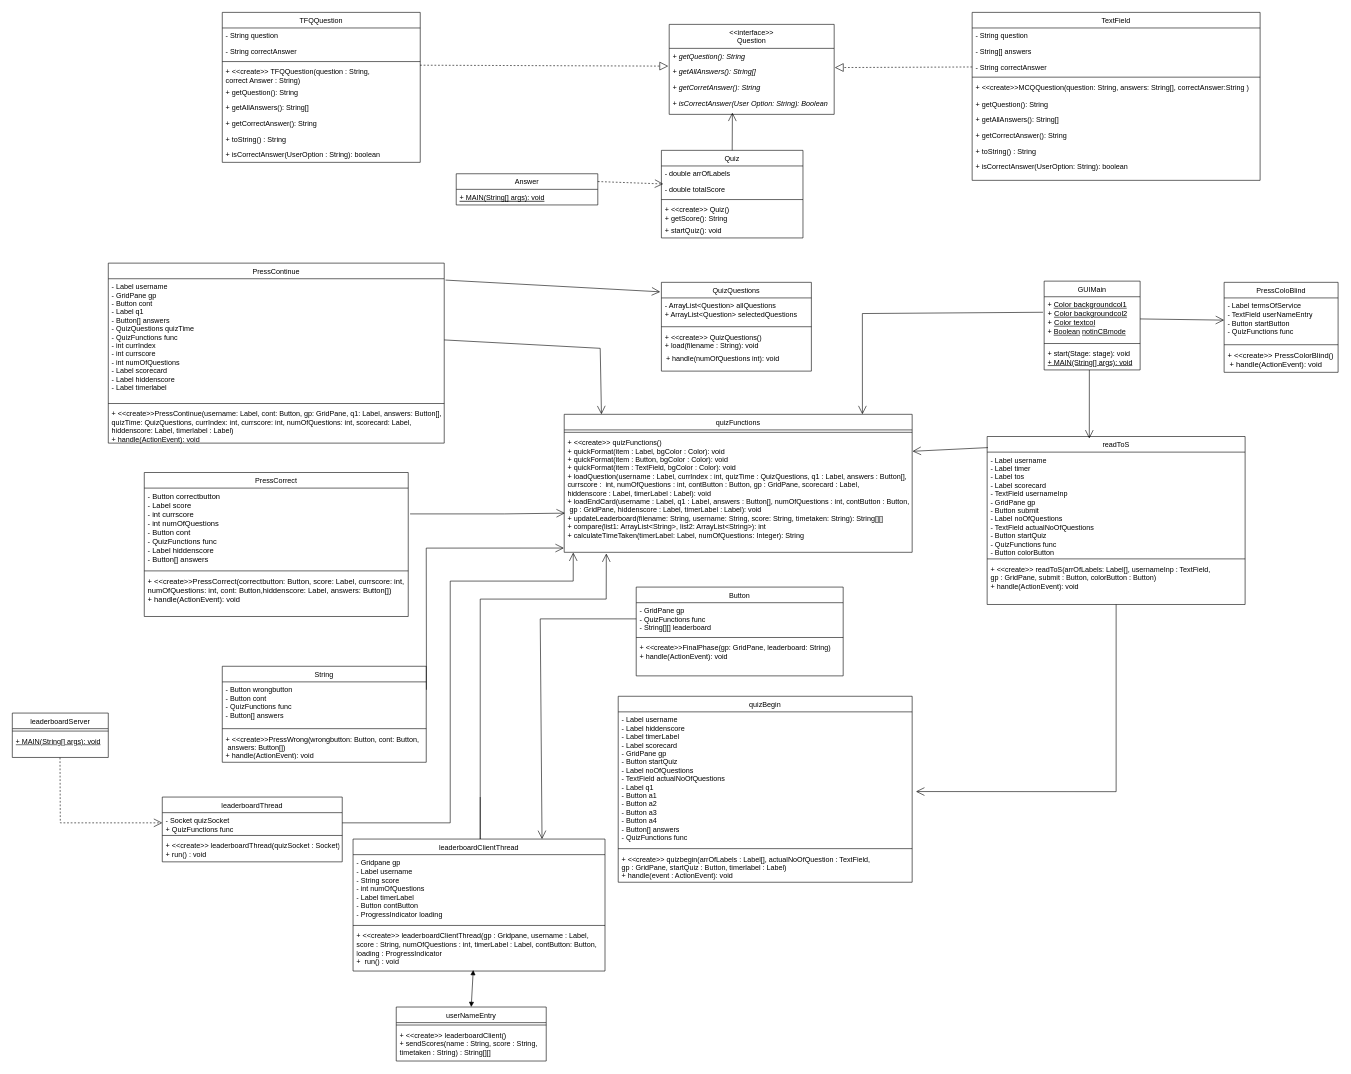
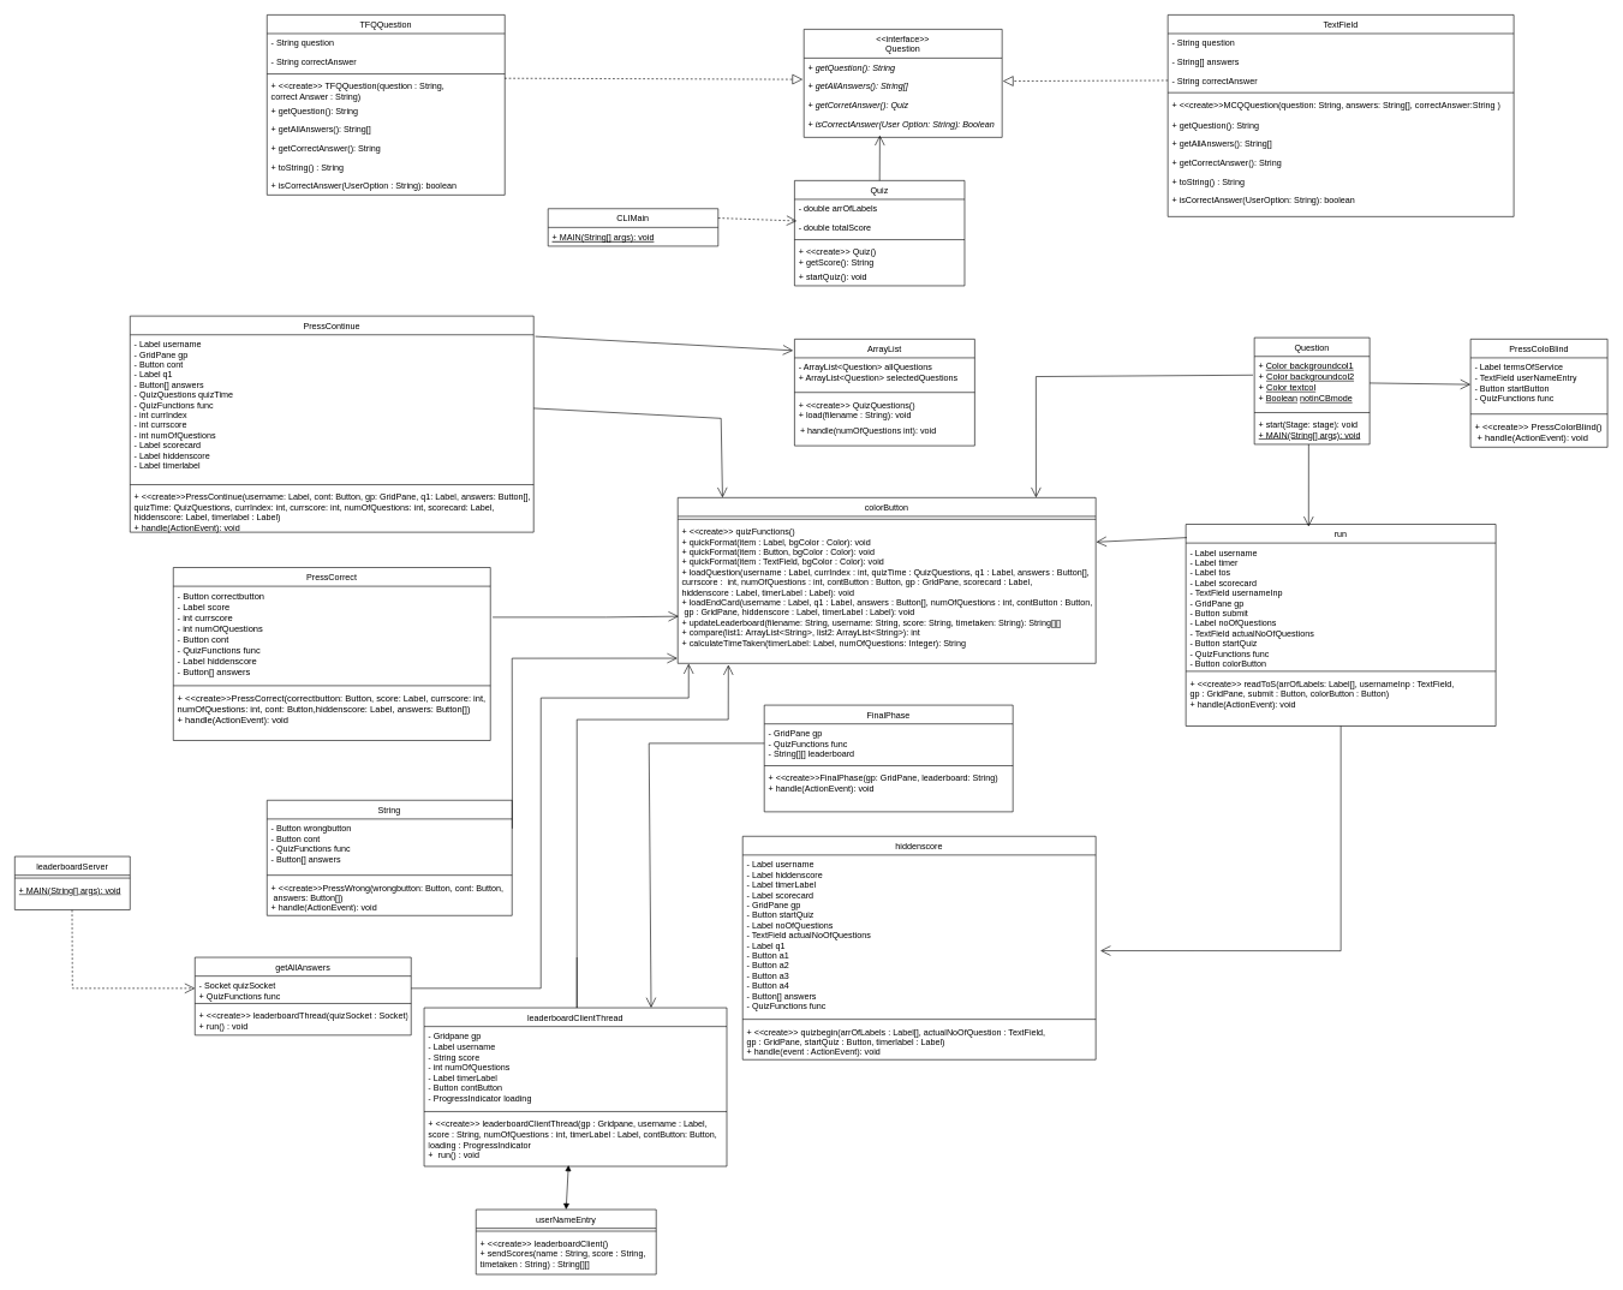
- <mxCell id="5" value="+ getCorretAnswer(): String" style="text;align=left;verticalAlign=top;spacingLeft=4;spacingRight=4;overflow=hidden;rotatable=0;points=[[0,0.5],[1,0.5]];portConstraint=eastwest;rounded=0;shadow=0;html=0;fontStyle=2" parent="2" vertex="1"><mxGeometry y="92" width="275" height="26" as="geometry" /></mxCell>
+ <mxCell id="5" value="+ getCorretAnswer(): Quiz" style="text;align=left;verticalAlign=top;spacingLeft=4;spacingRight=4;overflow=hidden;rotatable=0;points=[[0,0.5],[1,0.5]];portConstraint=eastwest;rounded=0;shadow=0;html=0;fontStyle=2" parent="2" vertex="1"><mxGeometry y="92" width="275" height="26" as="geometry" /></mxCell>
- <mxCell id="41" value="Answer" style="swimlane;fontStyle=0;align=center;verticalAlign=top;childLayout=stackLayout;horizontal=1;startSize=26;horizontalStack=0;resizeParent=1;resizeLast=0;collapsible=1;marginBottom=0;rounded=0;shadow=0;strokeWidth=1;" parent="1" vertex="1"><mxGeometry x="760" y="289" width="236" height="52" as="geometry"><mxRectangle x="130" y="380" width="160" height="26" as="alternateBounds" /></mxGeometry></mxCell>
+ <mxCell id="41" value="CLIMain" style="swimlane;fontStyle=0;align=center;verticalAlign=top;childLayout=stackLayout;horizontal=1;startSize=26;horizontalStack=0;resizeParent=1;resizeLast=0;collapsible=1;marginBottom=0;rounded=0;shadow=0;strokeWidth=1;" parent="1" vertex="1"><mxGeometry x="760" y="289" width="236" height="52" as="geometry"><mxRectangle x="130" y="380" width="160" height="26" as="alternateBounds" /></mxGeometry></mxCell>
- <mxCell id="30" value="QuizQuestions" style="swimlane;fontStyle=0;align=center;verticalAlign=top;childLayout=stackLayout;horizontal=1;startSize=26;horizontalStack=0;resizeParent=1;resizeLast=0;collapsible=1;marginBottom=0;rounded=0;shadow=0;strokeWidth=1;" parent="1" vertex="1"><mxGeometry x="1102" y="470" width="250" height="148" as="geometry"><mxRectangle x="130" y="380" width="160" height="26" as="alternateBounds" /></mxGeometry></mxCell>
+ <mxCell id="30" value="ArrayList" style="swimlane;fontStyle=0;align=center;verticalAlign=top;childLayout=stackLayout;horizontal=1;startSize=26;horizontalStack=0;resizeParent=1;resizeLast=0;collapsible=1;marginBottom=0;rounded=0;shadow=0;strokeWidth=1;" parent="1" vertex="1"><mxGeometry x="1102" y="470" width="250" height="148" as="geometry"><mxRectangle x="130" y="380" width="160" height="26" as="alternateBounds" /></mxGeometry></mxCell>
- <mxCell id="85" value="&lt;span style=&quot;font-weight: 400;&quot;&gt;GUIMain&lt;/span&gt;" style="swimlane;fontStyle=1;align=center;verticalAlign=top;childLayout=stackLayout;horizontal=1;startSize=26;horizontalStack=0;resizeParent=1;resizeParentMax=0;resizeLast=0;collapsible=1;marginBottom=0;whiteSpace=wrap;html=1;" parent="1" vertex="1"><mxGeometry x="1740" y="468" width="160" height="148" as="geometry" /></mxCell>
+ <mxCell id="85" value="&lt;span style=&quot;font-weight: 400;&quot;&gt;Question&lt;/span&gt;" style="swimlane;fontStyle=1;align=center;verticalAlign=top;childLayout=stackLayout;horizontal=1;startSize=26;horizontalStack=0;resizeParent=1;resizeParentMax=0;resizeLast=0;collapsible=1;marginBottom=0;whiteSpace=wrap;html=1;" parent="1" vertex="1"><mxGeometry x="1740" y="468" width="160" height="148" as="geometry" /></mxCell>
- <mxCell id="51" value="quizFunctions" style="swimlane;fontStyle=0;align=center;verticalAlign=top;childLayout=stackLayout;horizontal=1;startSize=26;horizontalStack=0;resizeParent=1;resizeLast=0;collapsible=1;marginBottom=0;rounded=0;shadow=0;strokeWidth=1;" parent="1" vertex="1"><mxGeometry x="940" y="690" width="580" height="230" as="geometry"><mxRectangle x="130" y="380" width="160" height="26" as="alternateBounds" /></mxGeometry></mxCell>
+ <mxCell id="51" value="colorButton" style="swimlane;fontStyle=0;align=center;verticalAlign=top;childLayout=stackLayout;horizontal=1;startSize=26;horizontalStack=0;resizeParent=1;resizeLast=0;collapsible=1;marginBottom=0;rounded=0;shadow=0;strokeWidth=1;" parent="1" vertex="1"><mxGeometry x="940" y="690" width="580" height="230" as="geometry"><mxRectangle x="130" y="380" width="160" height="26" as="alternateBounds" /></mxGeometry></mxCell>
- <mxCell id="43" value="readToS" style="swimlane;fontStyle=0;align=center;verticalAlign=top;childLayout=stackLayout;horizontal=1;startSize=26;horizontalStack=0;resizeParent=1;resizeLast=0;collapsible=1;marginBottom=0;rounded=0;shadow=0;strokeWidth=1;" parent="1" vertex="1"><mxGeometry x="1645" y="727" width="430" height="280" as="geometry"><mxRectangle x="130" y="380" width="160" height="26" as="alternateBounds" /></mxGeometry></mxCell>
+ <mxCell id="43" value="run" style="swimlane;fontStyle=0;align=center;verticalAlign=top;childLayout=stackLayout;horizontal=1;startSize=26;horizontalStack=0;resizeParent=1;resizeLast=0;collapsible=1;marginBottom=0;rounded=0;shadow=0;strokeWidth=1;" parent="1" vertex="1"><mxGeometry x="1645" y="727" width="430" height="280" as="geometry"><mxRectangle x="130" y="380" width="160" height="26" as="alternateBounds" /></mxGeometry></mxCell>
- <mxCell id="62" value="Button" style="swimlane;fontStyle=0;align=center;verticalAlign=top;childLayout=stackLayout;horizontal=1;startSize=26;horizontalStack=0;resizeParent=1;resizeLast=0;collapsible=1;marginBottom=0;rounded=0;shadow=0;strokeWidth=1;" parent="1" vertex="1"><mxGeometry x="1060" y="978" width="345" height="148" as="geometry"><mxRectangle x="130" y="380" width="160" height="26" as="alternateBounds" /></mxGeometry></mxCell>
+ <mxCell id="62" value="FinalPhase" style="swimlane;fontStyle=0;align=center;verticalAlign=top;childLayout=stackLayout;horizontal=1;startSize=26;horizontalStack=0;resizeParent=1;resizeLast=0;collapsible=1;marginBottom=0;rounded=0;shadow=0;strokeWidth=1;" parent="1" vertex="1"><mxGeometry x="1060" y="978" width="345" height="148" as="geometry"><mxRectangle x="130" y="380" width="160" height="26" as="alternateBounds" /></mxGeometry></mxCell>
- <mxCell id="47" value="quizBegin" style="swimlane;fontStyle=0;align=center;verticalAlign=top;childLayout=stackLayout;horizontal=1;startSize=26;horizontalStack=0;resizeParent=1;resizeLast=0;collapsible=1;marginBottom=0;rounded=0;shadow=0;strokeWidth=1;" parent="1" vertex="1"><mxGeometry x="1030" y="1160" width="490" height="310" as="geometry"><mxRectangle x="130" y="380" width="160" height="26" as="alternateBounds" /></mxGeometry></mxCell>
+ <mxCell id="47" value="hiddenscore" style="swimlane;fontStyle=0;align=center;verticalAlign=top;childLayout=stackLayout;horizontal=1;startSize=26;horizontalStack=0;resizeParent=1;resizeLast=0;collapsible=1;marginBottom=0;rounded=0;shadow=0;strokeWidth=1;" parent="1" vertex="1"><mxGeometry x="1030" y="1160" width="490" height="310" as="geometry"><mxRectangle x="130" y="380" width="160" height="26" as="alternateBounds" /></mxGeometry></mxCell>
- <mxCell id="99" value="&lt;span style=&quot;font-weight: 400;&quot;&gt;leaderboardThread&lt;/span&gt;" style="swimlane;fontStyle=1;align=center;verticalAlign=top;childLayout=stackLayout;horizontal=1;startSize=26;horizontalStack=0;resizeParent=1;resizeParentMax=0;resizeLast=0;collapsible=1;marginBottom=0;whiteSpace=wrap;html=1;" vertex="1" parent="1"><mxGeometry x="270" y="1328" width="300" height="108" as="geometry" /></mxCell>
+ <mxCell id="99" value="&lt;span style=&quot;font-weight: 400;&quot;&gt;getAllAnswers&lt;/span&gt;" style="swimlane;fontStyle=1;align=center;verticalAlign=top;childLayout=stackLayout;horizontal=1;startSize=26;horizontalStack=0;resizeParent=1;resizeParentMax=0;resizeLast=0;collapsible=1;marginBottom=0;whiteSpace=wrap;html=1;" vertex="1" parent="1"><mxGeometry x="270" y="1328" width="300" height="108" as="geometry" /></mxCell>
